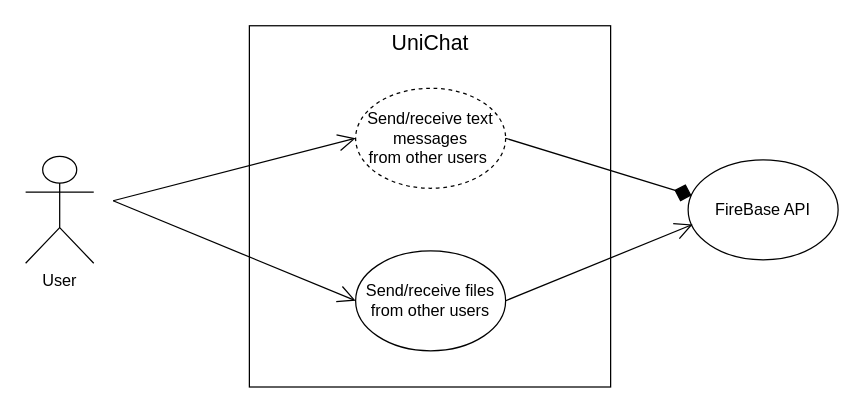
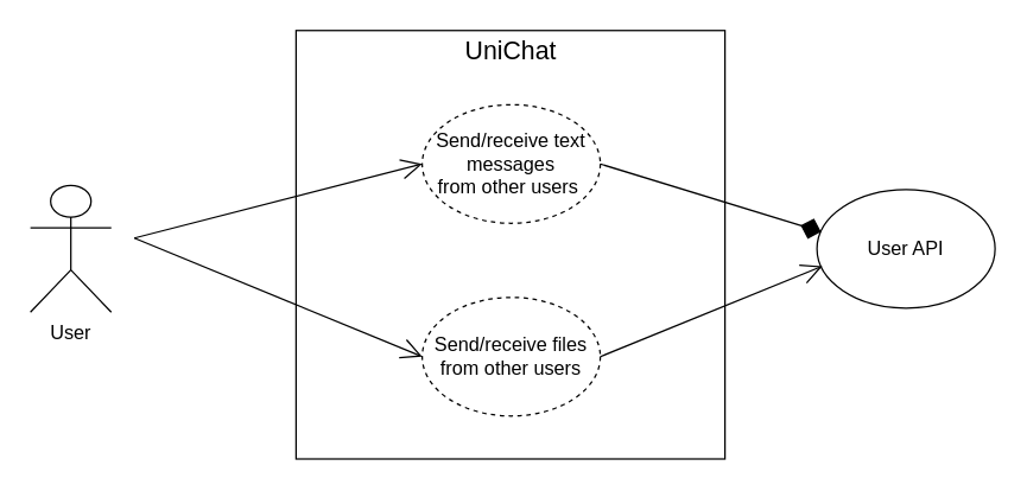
- <mxCell id="10" value="&lt;font style=&quot;font-size: 13px&quot;&gt;FireBase API&lt;/font&gt;" style="ellipse;whiteSpace=wrap;html=1;fillColor=none;" parent="1" vertex="1"><mxGeometry x="550" y="127.25" width="120" height="80" as="geometry" /></mxCell>
+ <mxCell id="10" value="&lt;font style=&quot;font-size: 13px&quot;&gt;User API&lt;/font&gt;" style="ellipse;whiteSpace=wrap;html=1;fillColor=none;" parent="1" vertex="1"><mxGeometry x="550" y="127.25" width="120" height="80" as="geometry" /></mxCell>
- <mxCell id="5" value="&lt;font style=&quot;font-size: 13px&quot;&gt;Send/receive files from other users&lt;/font&gt;" style="ellipse;whiteSpace=wrap;html=1;fillColor=none;" parent="1" vertex="1"><mxGeometry x="284" y="200" width="120" height="80" as="geometry" /></mxCell>
+ <mxCell id="5" value="&lt;font style=&quot;font-size: 13px&quot;&gt;Send/receive files from other users&lt;/font&gt;" style="ellipse;whiteSpace=wrap;html=1;fillColor=none;dashed=1;" parent="1" vertex="1"><mxGeometry x="284" y="200" width="120" height="80" as="geometry" /></mxCell>
